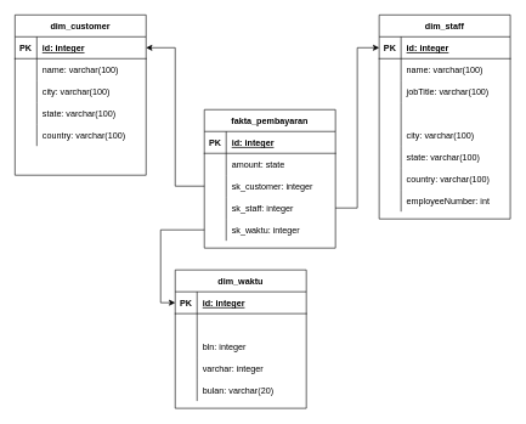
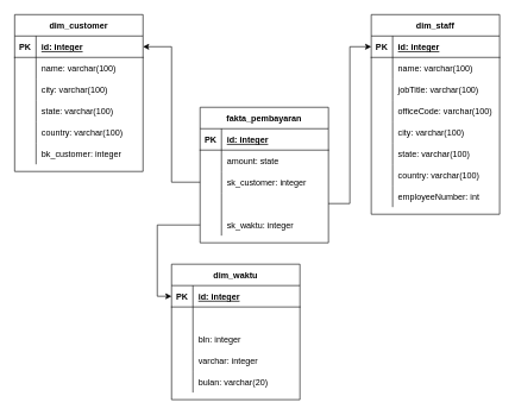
+ <mxCell id="50" value="officeCode: varchar(100)" style="shape=partialRectangle;connectable=0;fillColor=none;top=0;left=0;bottom=0;right=0;align=left;spacingLeft=6;overflow=hidden;" parent="48" vertex="1"><mxGeometry x="30" width="150" height="30" as="geometry" /></mxCell>
+ <mxCell id="36" value="bk_customer: integer" style="shape=partialRectangle;connectable=0;fillColor=none;top=0;left=0;bottom=0;right=0;align=left;spacingLeft=6;overflow=hidden;" parent="34" vertex="1"><mxGeometry x="30" width="150" height="30" as="geometry" /></mxCell>
- <mxCell id="14" value="sk_staff: integer" style="shape=partialRectangle;connectable=0;fillColor=none;top=0;left=0;bottom=0;right=0;align=left;spacingLeft=6;overflow=hidden;" parent="12" vertex="1"><mxGeometry x="30" width="150" height="30" as="geometry" /></mxCell>
